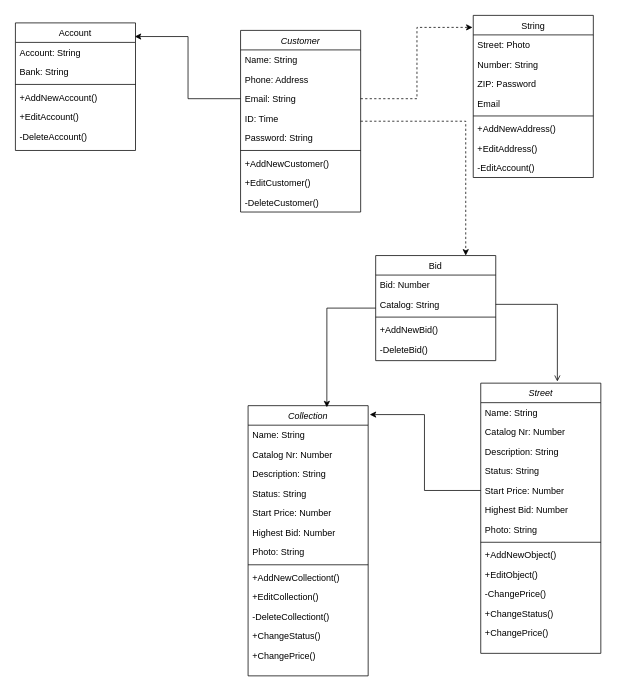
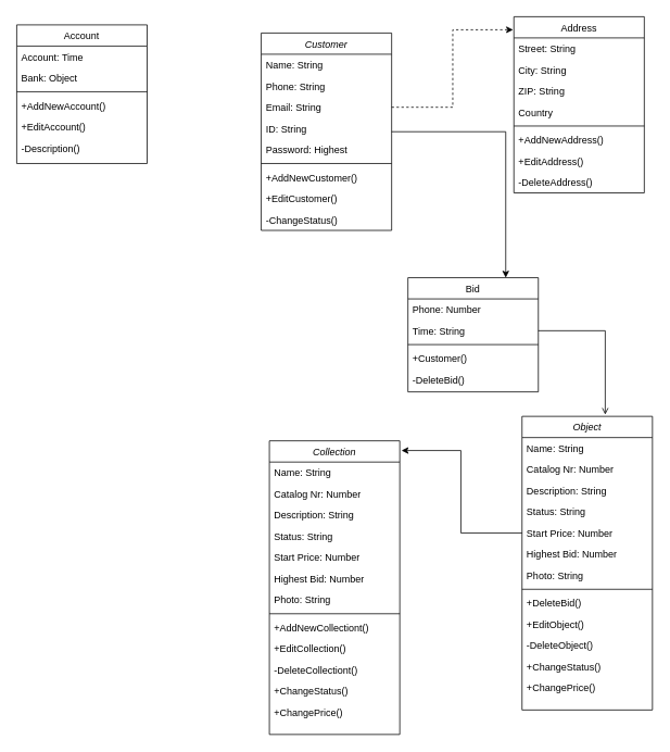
- <mxCell id="13" value="String" style="swimlane;fontStyle=0;align=center;verticalAlign=top;childLayout=stackLayout;horizontal=1;startSize=26;horizontalStack=0;resizeParent=1;resizeLast=0;collapsible=1;marginBottom=0;rounded=0;shadow=0;strokeWidth=1;" parent="1" vertex="1"><mxGeometry x="630" y="20" width="160" height="216" as="geometry"><mxRectangle x="630" y="20" width="160" height="26" as="alternateBounds" /></mxGeometry></mxCell>
+ <mxCell id="13" value="Address" style="swimlane;fontStyle=0;align=center;verticalAlign=top;childLayout=stackLayout;horizontal=1;startSize=26;horizontalStack=0;resizeParent=1;resizeLast=0;collapsible=1;marginBottom=0;rounded=0;shadow=0;strokeWidth=1;" parent="1" vertex="1"><mxGeometry x="630" y="20" width="160" height="216" as="geometry"><mxRectangle x="630" y="20" width="160" height="26" as="alternateBounds" /></mxGeometry></mxCell>
- <mxCell id="14" value="Street: Photo" style="text;align=left;verticalAlign=top;spacingLeft=4;spacingRight=4;overflow=hidden;rotatable=0;points=[[0,0.5],[1,0.5]];portConstraint=eastwest;" parent="13" vertex="1"><mxGeometry y="26" width="160" height="26" as="geometry" /></mxCell>
+ <mxCell id="14" value="Street: String" style="text;align=left;verticalAlign=top;spacingLeft=4;spacingRight=4;overflow=hidden;rotatable=0;points=[[0,0.5],[1,0.5]];portConstraint=eastwest;" parent="13" vertex="1"><mxGeometry y="26" width="160" height="26" as="geometry" /></mxCell>
- <mxCell id="24" value="Account: String" style="text;align=left;verticalAlign=top;spacingLeft=4;spacingRight=4;overflow=hidden;rotatable=0;points=[[0,0.5],[1,0.5]];portConstraint=eastwest;" vertex="1" parent="23"><mxGeometry y="26" width="160" height="26" as="geometry" /></mxCell>
+ <mxCell id="24" value="Account: Time" style="text;align=left;verticalAlign=top;spacingLeft=4;spacingRight=4;overflow=hidden;rotatable=0;points=[[0,0.5],[1,0.5]];portConstraint=eastwest;" vertex="1" parent="23"><mxGeometry y="26" width="160" height="26" as="geometry" /></mxCell>
- <mxCell id="15" value="Number: String" style="text;align=left;verticalAlign=top;spacingLeft=4;spacingRight=4;overflow=hidden;rotatable=0;points=[[0,0.5],[1,0.5]];portConstraint=eastwest;rounded=0;shadow=0;html=0;" parent="13" vertex="1"><mxGeometry y="52" width="160" height="26" as="geometry" /></mxCell>
+ <mxCell id="15" value="City: String" style="text;align=left;verticalAlign=top;spacingLeft=4;spacingRight=4;overflow=hidden;rotatable=0;points=[[0,0.5],[1,0.5]];portConstraint=eastwest;rounded=0;shadow=0;html=0;" parent="13" vertex="1"><mxGeometry y="52" width="160" height="26" as="geometry" /></mxCell>
- <mxCell id="25" value="Bank: String" style="text;align=left;verticalAlign=top;spacingLeft=4;spacingRight=4;overflow=hidden;rotatable=0;points=[[0,0.5],[1,0.5]];portConstraint=eastwest;rounded=0;shadow=0;html=0;" vertex="1" parent="23"><mxGeometry y="52" width="160" height="26" as="geometry" /></mxCell>
+ <mxCell id="25" value="Bank: Object" style="text;align=left;verticalAlign=top;spacingLeft=4;spacingRight=4;overflow=hidden;rotatable=0;points=[[0,0.5],[1,0.5]];portConstraint=eastwest;rounded=0;shadow=0;html=0;" vertex="1" parent="23"><mxGeometry y="52" width="160" height="26" as="geometry" /></mxCell>
- <mxCell id="5" value="Phone: Address" style="text;align=left;verticalAlign=top;spacingLeft=4;spacingRight=4;overflow=hidden;rotatable=0;points=[[0,0.5],[1,0.5]];portConstraint=eastwest;rounded=0;shadow=0;html=0;" parent="3" vertex="1"><mxGeometry y="52" width="160" height="26" as="geometry" /></mxCell>
+ <mxCell id="5" value="Phone: String" style="text;align=left;verticalAlign=top;spacingLeft=4;spacingRight=4;overflow=hidden;rotatable=0;points=[[0,0.5],[1,0.5]];portConstraint=eastwest;rounded=0;shadow=0;html=0;" parent="3" vertex="1"><mxGeometry y="52" width="160" height="26" as="geometry" /></mxCell>
- <mxCell id="16" value="ZIP: Password" style="text;align=left;verticalAlign=top;spacingLeft=4;spacingRight=4;overflow=hidden;rotatable=0;points=[[0,0.5],[1,0.5]];portConstraint=eastwest;rounded=0;shadow=0;html=0;" parent="13" vertex="1"><mxGeometry y="78" width="160" height="26" as="geometry" /></mxCell>
+ <mxCell id="16" value="ZIP: String" style="text;align=left;verticalAlign=top;spacingLeft=4;spacingRight=4;overflow=hidden;rotatable=0;points=[[0,0.5],[1,0.5]];portConstraint=eastwest;rounded=0;shadow=0;html=0;" parent="13" vertex="1"><mxGeometry y="78" width="160" height="26" as="geometry" /></mxCell>
- <mxCell id="22" style="edgeStyle=orthogonalEdgeStyle;rounded=0;orthogonalLoop=1;jettySize=auto;html=1;entryX=0.994;entryY=0.107;entryDx=0;entryDy=0;entryPerimeter=0;" edge="1" parent="1" source="6" target="23"><mxGeometry relative="1" as="geometry"><mxPoint x="180" y="131" as="targetPoint" /></mxGeometry></mxCell>
- <mxCell id="17" value="Email" style="text;align=left;verticalAlign=top;spacingLeft=4;spacingRight=4;overflow=hidden;rotatable=0;points=[[0,0.5],[1,0.5]];portConstraint=eastwest;rounded=0;shadow=0;html=0;" parent="13" vertex="1"><mxGeometry y="104" width="160" height="26" as="geometry" /></mxCell>
+ <mxCell id="17" value="Country" style="text;align=left;verticalAlign=top;spacingLeft=4;spacingRight=4;overflow=hidden;rotatable=0;points=[[0,0.5],[1,0.5]];portConstraint=eastwest;rounded=0;shadow=0;html=0;" parent="13" vertex="1"><mxGeometry y="104" width="160" height="26" as="geometry" /></mxCell>
- <mxCell id="7" value="ID: Time" style="text;align=left;verticalAlign=top;spacingLeft=4;spacingRight=4;overflow=hidden;rotatable=0;points=[[0,0.5],[1,0.5]];portConstraint=eastwest;rounded=0;shadow=0;html=0;" vertex="1" parent="3"><mxGeometry y="104" width="160" height="26" as="geometry" /></mxCell>
+ <mxCell id="7" value="ID: String" style="text;align=left;verticalAlign=top;spacingLeft=4;spacingRight=4;overflow=hidden;rotatable=0;points=[[0,0.5],[1,0.5]];portConstraint=eastwest;rounded=0;shadow=0;html=0;" vertex="1" parent="3"><mxGeometry y="104" width="160" height="26" as="geometry" /></mxCell>
- <mxCell id="2" style="edgeStyle=orthogonalEdgeStyle;rounded=0;orthogonalLoop=1;jettySize=auto;html=1;entryX=0.75;entryY=0;entryDx=0;entryDy=0;dashed=1;" edge="1" parent="1" source="3" target="61"><mxGeometry relative="1" as="geometry"><mxPoint x="260" y="310" as="targetPoint" /></mxGeometry></mxCell>
+ <mxCell id="2" style="edgeStyle=orthogonalEdgeStyle;rounded=0;orthogonalLoop=1;jettySize=auto;html=1;entryX=0.75;entryY=0;entryDx=0;entryDy=0;" edge="1" parent="1" source="3" target="61"><mxGeometry relative="1" as="geometry"><mxPoint x="260" y="310" as="targetPoint" /></mxGeometry></mxCell>
- <mxCell id="29" value="-DeleteAccount()" style="text;align=left;verticalAlign=top;spacingLeft=4;spacingRight=4;overflow=hidden;rotatable=0;points=[[0,0.5],[1,0.5]];portConstraint=eastwest;" vertex="1" parent="23"><mxGeometry y="138" width="160" height="26" as="geometry" /></mxCell>
+ <mxCell id="29" value="-Description()" style="text;align=left;verticalAlign=top;spacingLeft=4;spacingRight=4;overflow=hidden;rotatable=0;points=[[0,0.5],[1,0.5]];portConstraint=eastwest;" vertex="1" parent="23"><mxGeometry y="138" width="160" height="26" as="geometry" /></mxCell>
- <mxCell id="8" value="Password: String" style="text;align=left;verticalAlign=top;spacingLeft=4;spacingRight=4;overflow=hidden;rotatable=0;points=[[0,0.5],[1,0.5]];portConstraint=eastwest;rounded=0;shadow=0;html=0;" vertex="1" parent="3"><mxGeometry y="130" width="160" height="26" as="geometry" /></mxCell>
+ <mxCell id="8" value="Password: Highest" style="text;align=left;verticalAlign=top;spacingLeft=4;spacingRight=4;overflow=hidden;rotatable=0;points=[[0,0.5],[1,0.5]];portConstraint=eastwest;rounded=0;shadow=0;html=0;" vertex="1" parent="3"><mxGeometry y="130" width="160" height="26" as="geometry" /></mxCell>
- <mxCell id="21" value="-EditAccount()" style="text;align=left;verticalAlign=top;spacingLeft=4;spacingRight=4;overflow=hidden;rotatable=0;points=[[0,0.5],[1,0.5]];portConstraint=eastwest;" vertex="1" parent="13"><mxGeometry y="190" width="160" height="26" as="geometry" /></mxCell>
+ <mxCell id="21" value="-DeleteAddress()" style="text;align=left;verticalAlign=top;spacingLeft=4;spacingRight=4;overflow=hidden;rotatable=0;points=[[0,0.5],[1,0.5]];portConstraint=eastwest;" vertex="1" parent="13"><mxGeometry y="190" width="160" height="26" as="geometry" /></mxCell>
- <mxCell id="12" value="-DeleteCustomer()" style="text;align=left;verticalAlign=top;spacingLeft=4;spacingRight=4;overflow=hidden;rotatable=0;points=[[0,0.5],[1,0.5]];portConstraint=eastwest;" vertex="1" parent="3"><mxGeometry y="216" width="160" height="26" as="geometry" /></mxCell>
+ <mxCell id="12" value="-ChangeStatus()" style="text;align=left;verticalAlign=top;spacingLeft=4;spacingRight=4;overflow=hidden;rotatable=0;points=[[0,0.5],[1,0.5]];portConstraint=eastwest;" vertex="1" parent="3"><mxGeometry y="216" width="160" height="26" as="geometry" /></mxCell>
- <mxCell id="62" value="Bid: Number" style="text;align=left;verticalAlign=top;spacingLeft=4;spacingRight=4;overflow=hidden;rotatable=0;points=[[0,0.5],[1,0.5]];portConstraint=eastwest;" vertex="1" parent="61"><mxGeometry y="26" width="160" height="26" as="geometry" /></mxCell>
+ <mxCell id="62" value="Phone: Number" style="text;align=left;verticalAlign=top;spacingLeft=4;spacingRight=4;overflow=hidden;rotatable=0;points=[[0,0.5],[1,0.5]];portConstraint=eastwest;" vertex="1" parent="61"><mxGeometry y="26" width="160" height="26" as="geometry" /></mxCell>
- <mxCell id="63" value="Catalog: String" style="text;align=left;verticalAlign=top;spacingLeft=4;spacingRight=4;overflow=hidden;rotatable=0;points=[[0,0.5],[1,0.5]];portConstraint=eastwest;rounded=0;shadow=0;html=0;" vertex="1" parent="61"><mxGeometry y="52" width="160" height="26" as="geometry" /></mxCell>
+ <mxCell id="63" value="Time: String" style="text;align=left;verticalAlign=top;spacingLeft=4;spacingRight=4;overflow=hidden;rotatable=0;points=[[0,0.5],[1,0.5]];portConstraint=eastwest;rounded=0;shadow=0;html=0;" vertex="1" parent="61"><mxGeometry y="52" width="160" height="26" as="geometry" /></mxCell>
- <mxCell id="60" style="edgeStyle=orthogonalEdgeStyle;rounded=0;orthogonalLoop=1;jettySize=auto;html=1;entryX=0.656;entryY=0.006;entryDx=0;entryDy=0;entryPerimeter=0;" edge="1" parent="1" source="61" target="46"><mxGeometry relative="1" as="geometry" /></mxCell>
- <mxCell id="65" value="+AddNewBid()" style="text;align=left;verticalAlign=top;spacingLeft=4;spacingRight=4;overflow=hidden;rotatable=0;points=[[0,0.5],[1,0.5]];portConstraint=eastwest;" vertex="1" parent="61"><mxGeometry y="86" width="160" height="26" as="geometry" /></mxCell>
+ <mxCell id="65" value="+Customer()" style="text;align=left;verticalAlign=top;spacingLeft=4;spacingRight=4;overflow=hidden;rotatable=0;points=[[0,0.5],[1,0.5]];portConstraint=eastwest;" vertex="1" parent="61"><mxGeometry y="86" width="160" height="26" as="geometry" /></mxCell>
- <mxCell id="31" value="Street" style="swimlane;fontStyle=2;align=center;verticalAlign=top;childLayout=stackLayout;horizontal=1;startSize=26;horizontalStack=0;resizeParent=1;resizeLast=0;collapsible=1;marginBottom=0;rounded=0;shadow=0;strokeWidth=1;" vertex="1" parent="1"><mxGeometry x="640" y="510" width="160" height="360" as="geometry"><mxRectangle x="320" y="40" width="160" height="26" as="alternateBounds" /></mxGeometry></mxCell>
+ <mxCell id="31" value="Object" style="swimlane;fontStyle=2;align=center;verticalAlign=top;childLayout=stackLayout;horizontal=1;startSize=26;horizontalStack=0;resizeParent=1;resizeLast=0;collapsible=1;marginBottom=0;rounded=0;shadow=0;strokeWidth=1;" vertex="1" parent="1"><mxGeometry x="640" y="510" width="160" height="360" as="geometry"><mxRectangle x="320" y="40" width="160" height="26" as="alternateBounds" /></mxGeometry></mxCell>
- <mxCell id="40" value="+AddNewObject()" style="text;align=left;verticalAlign=top;spacingLeft=4;spacingRight=4;overflow=hidden;rotatable=0;points=[[0,0.5],[1,0.5]];portConstraint=eastwest;" vertex="1" parent="31"><mxGeometry y="216" width="160" height="26" as="geometry" /></mxCell>
+ <mxCell id="40" value="+DeleteBid()" style="text;align=left;verticalAlign=top;spacingLeft=4;spacingRight=4;overflow=hidden;rotatable=0;points=[[0,0.5],[1,0.5]];portConstraint=eastwest;" vertex="1" parent="31"><mxGeometry y="216" width="160" height="26" as="geometry" /></mxCell>
- <mxCell id="42" value="-ChangePrice()" style="text;align=left;verticalAlign=top;spacingLeft=4;spacingRight=4;overflow=hidden;rotatable=0;points=[[0,0.5],[1,0.5]];portConstraint=eastwest;" vertex="1" parent="31"><mxGeometry y="268" width="160" height="26" as="geometry" /></mxCell>
+ <mxCell id="42" value="-DeleteObject()" style="text;align=left;verticalAlign=top;spacingLeft=4;spacingRight=4;overflow=hidden;rotatable=0;points=[[0,0.5],[1,0.5]];portConstraint=eastwest;" vertex="1" parent="31"><mxGeometry y="268" width="160" height="26" as="geometry" /></mxCell>
